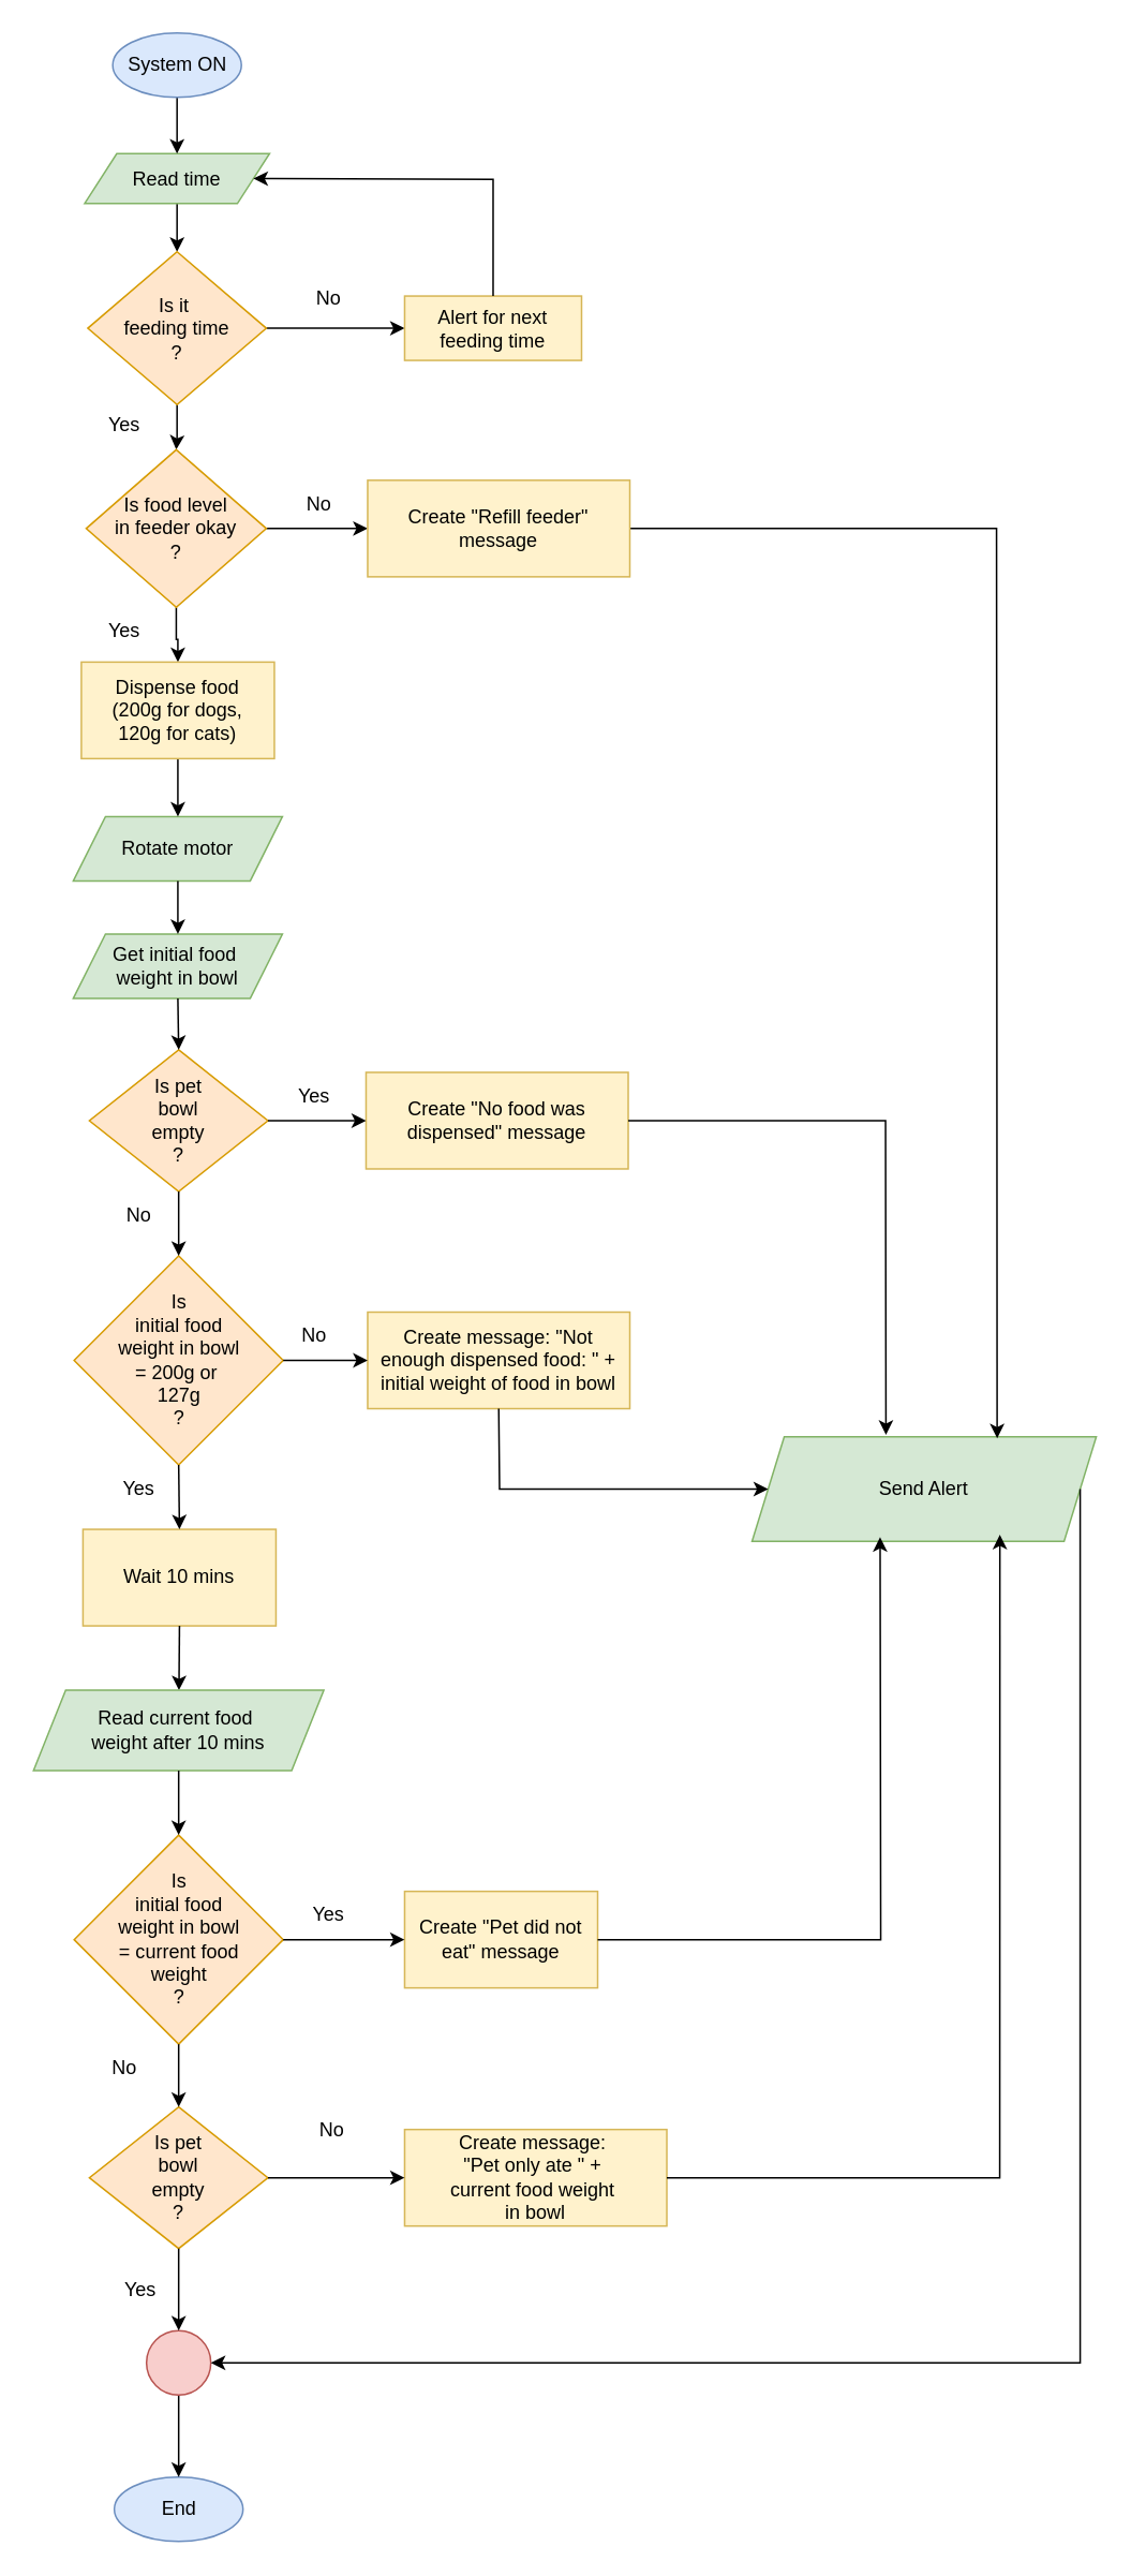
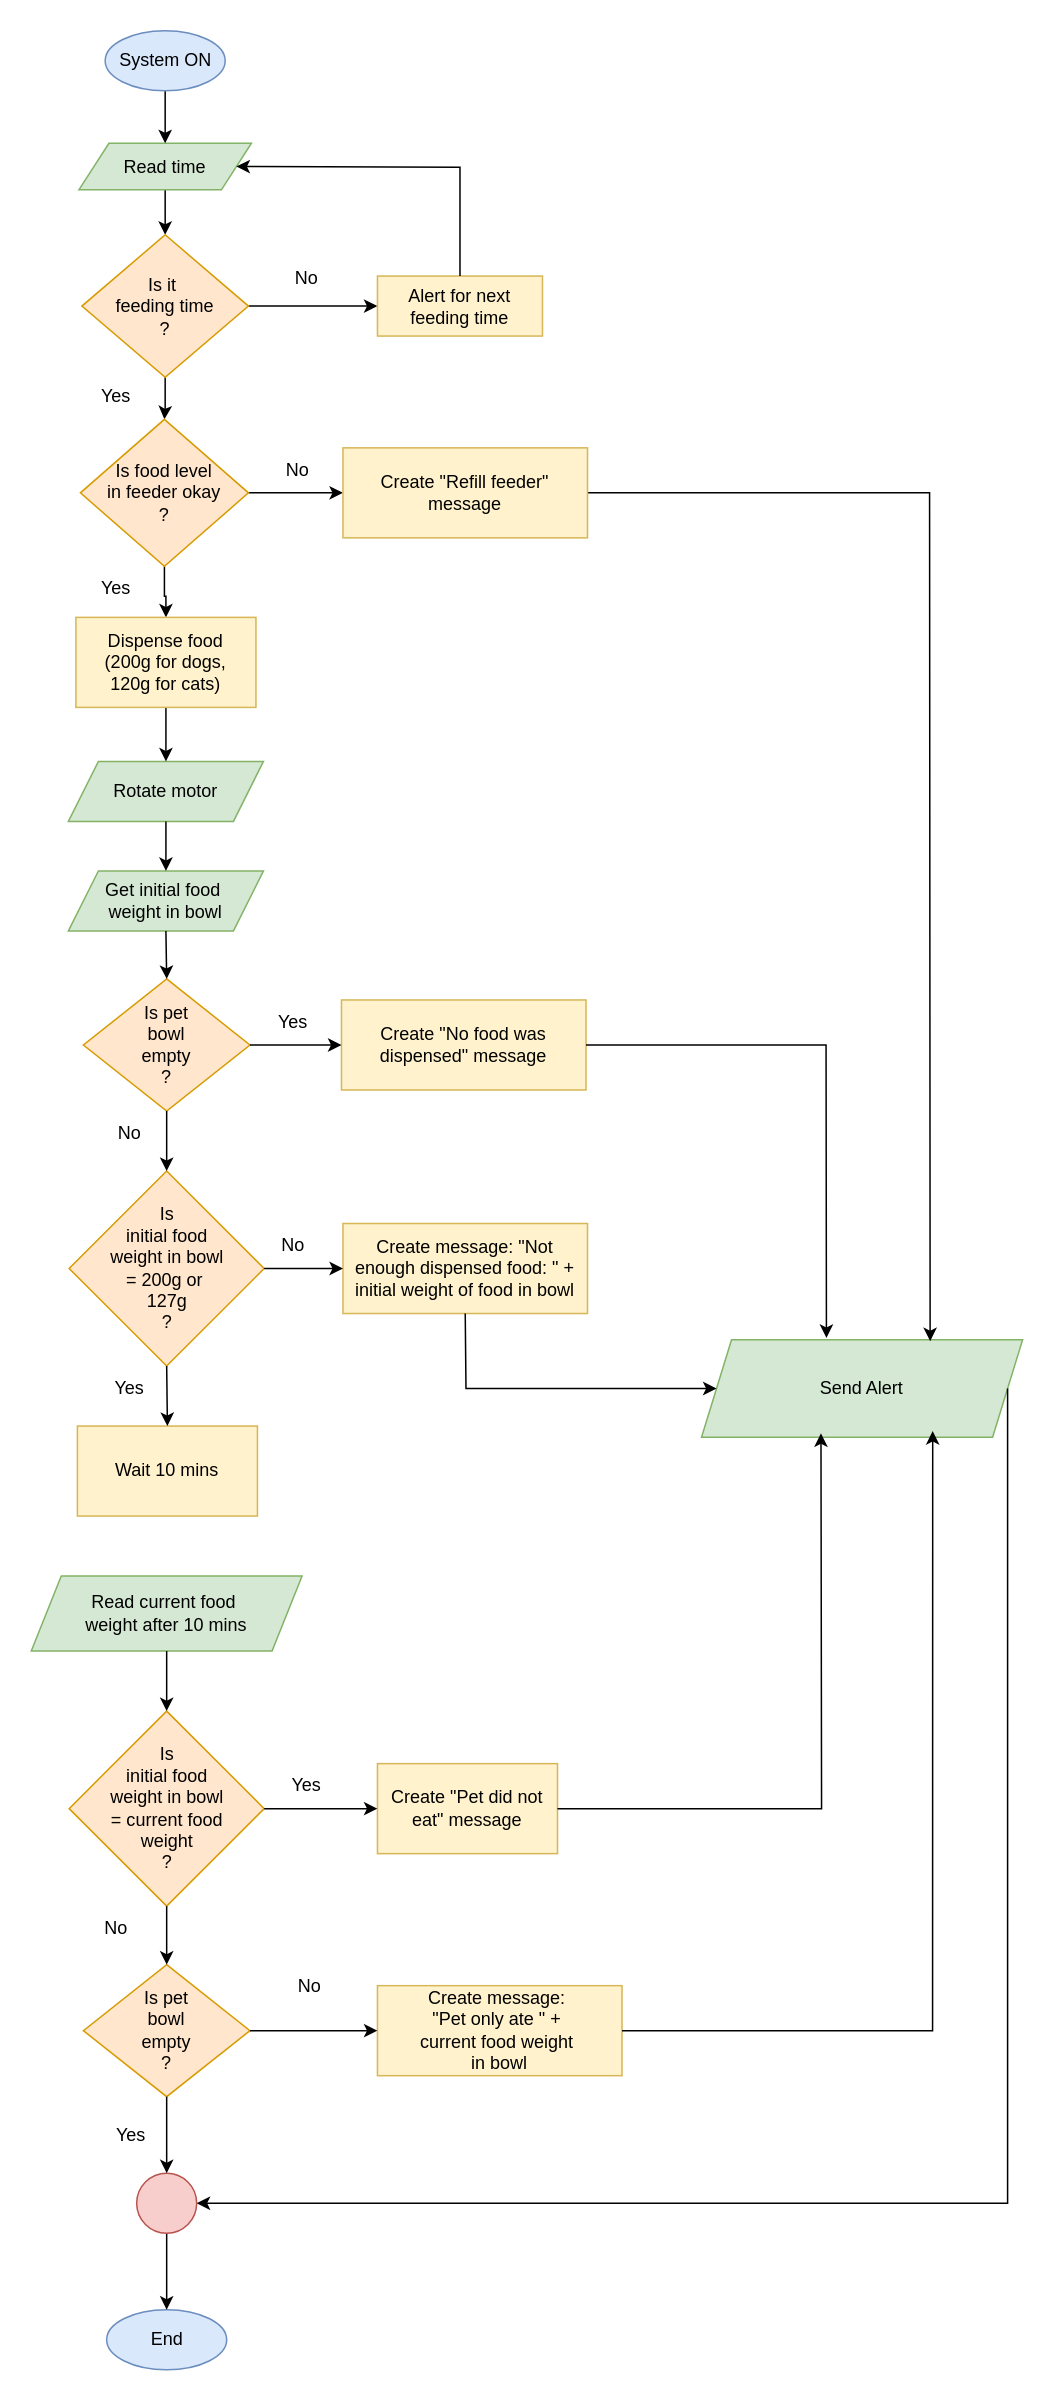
- <mxCell id="41" value="" style="endArrow=classic;html=1;rounded=0;exitX=0.5;exitY=1;exitDx=0;exitDy=0;" edge="1" parent="1" source="39" target="44"><mxGeometry width="50" height="50" relative="1" as="geometry"><mxPoint x="237" y="1060" as="sourcePoint" /><mxPoint x="287" y="1010" as="targetPoint" /></mxGeometry></mxCell>
